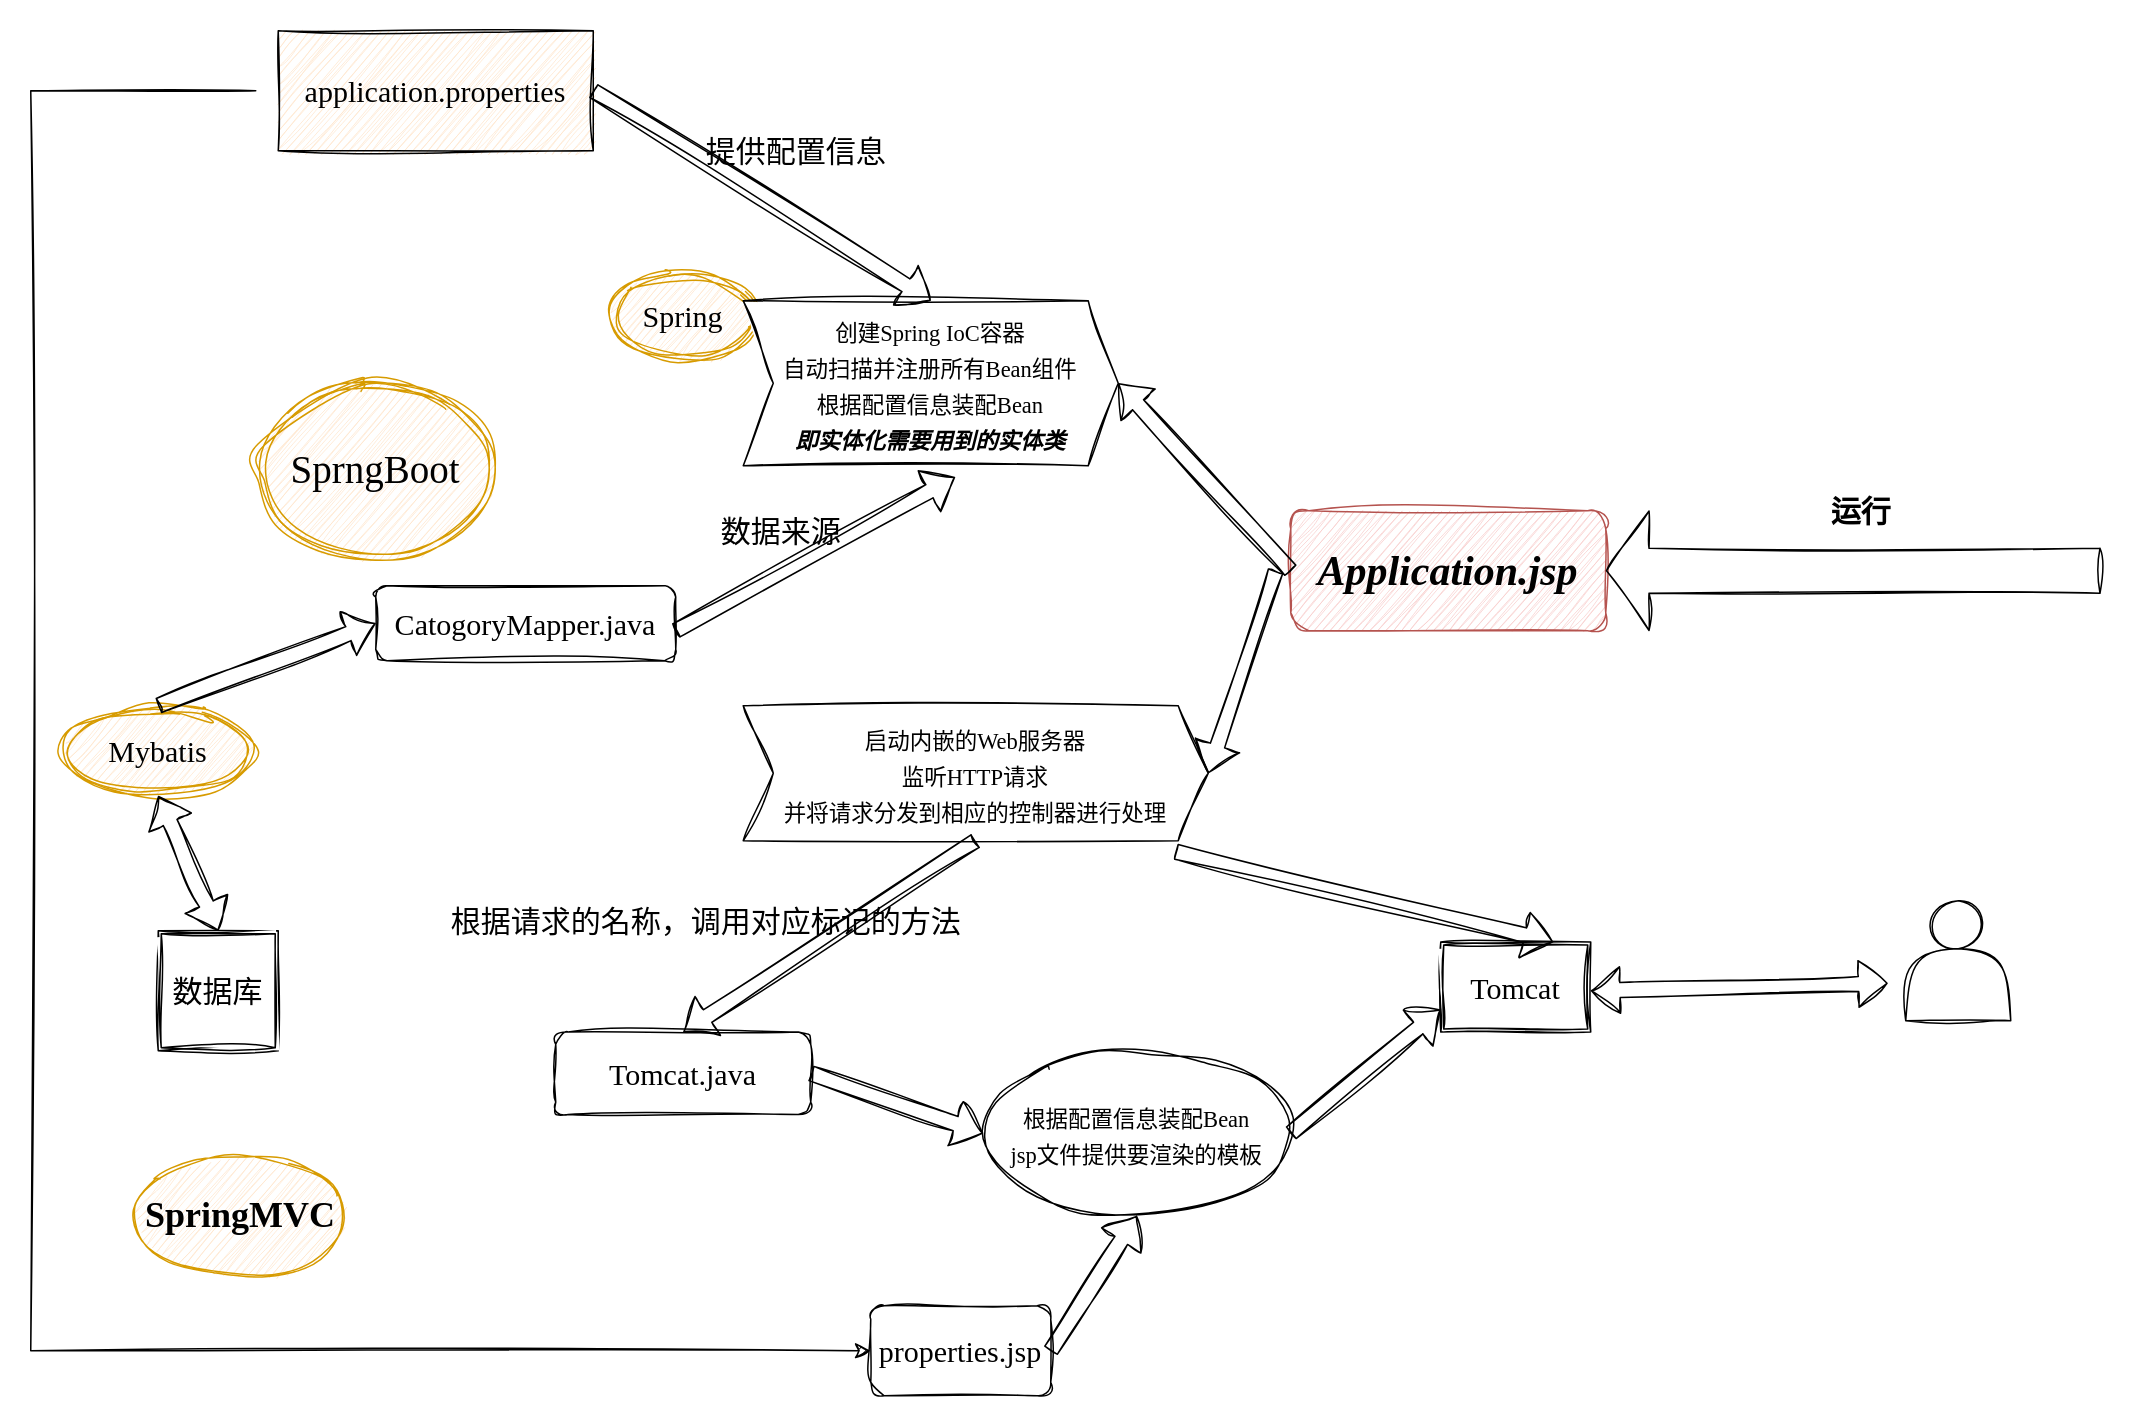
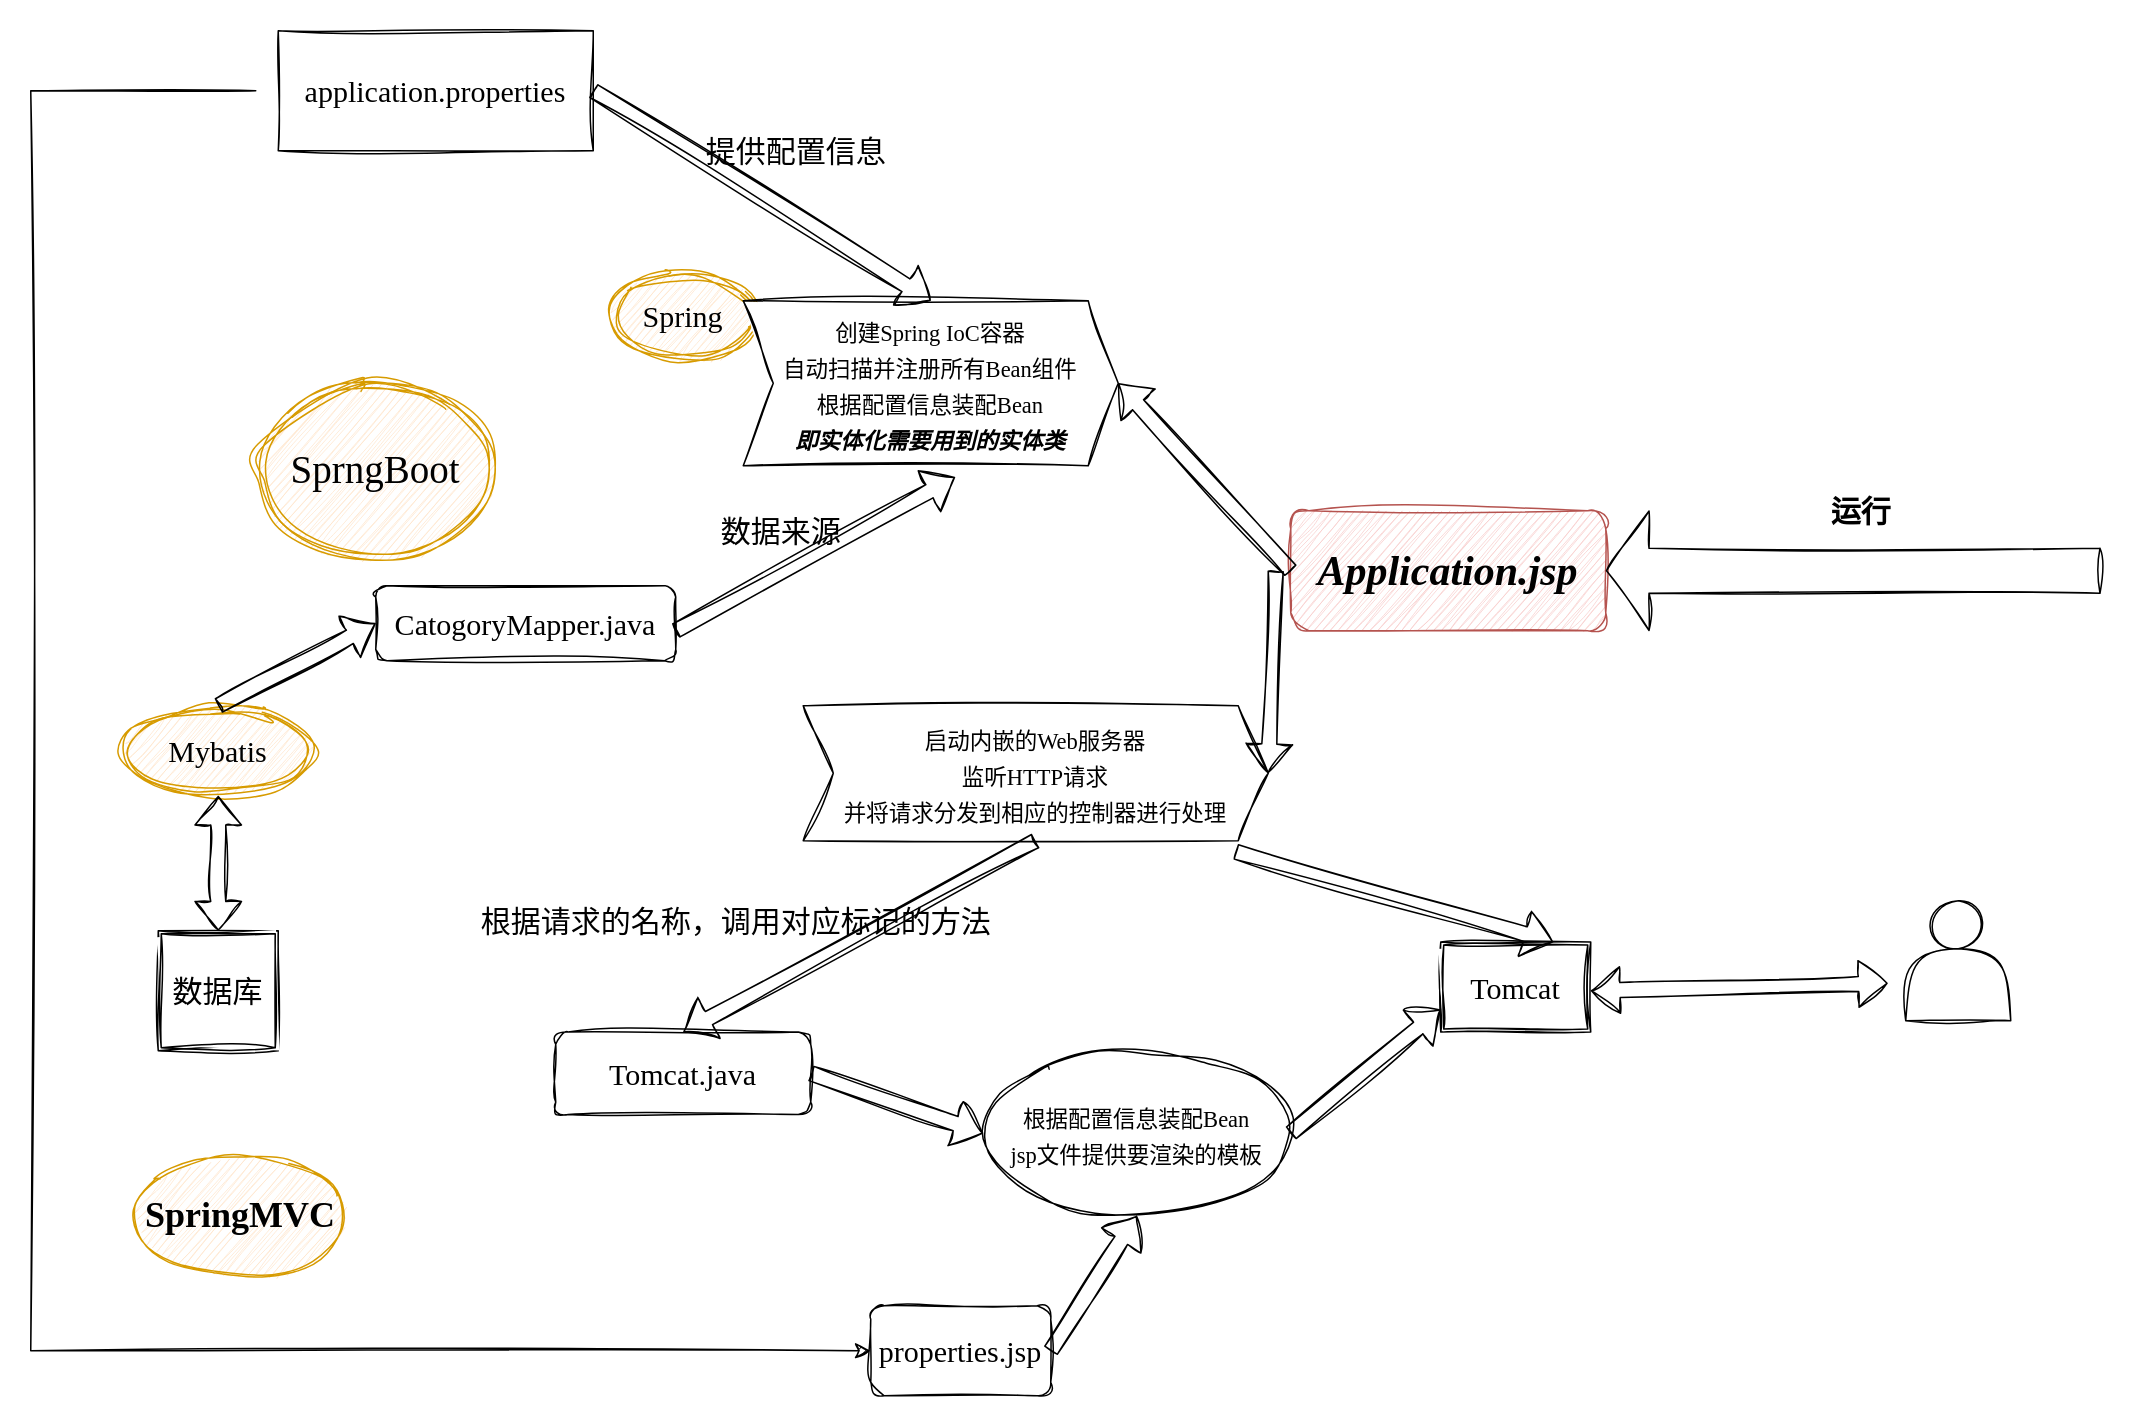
- <mxCell id="19" value="application.properties" style="whiteSpace=wrap;html=1;sketch=1;hachureGap=4;jiggle=2;curveFitting=1;fontFamily=Architects Daughter;fontSource=https%3A%2F%2Ffonts.googleapis.com%2Fcss%3Ffamily%3DArchitects%2BDaughter;fontSize=20;fillColor=#ffe6cc;" vertex="1" parent="1"><mxGeometry x="185" y="20" width="210" height="80" as="geometry" /></mxCell>
+ <mxCell id="19" value="application.properties" style="whiteSpace=wrap;html=1;sketch=1;hachureGap=4;jiggle=2;curveFitting=1;fontFamily=Architects Daughter;fontSource=https%3A%2F%2Ffonts.googleapis.com%2Fcss%3Ffamily%3DArchitects%2BDaughter;fontSize=20;" vertex="1" parent="1"><mxGeometry x="185" y="20" width="210" height="80" as="geometry" /></mxCell>
- <mxCell id="8" value="Mybatis" style="ellipse;shape=doubleEllipse;whiteSpace=wrap;html=1;sketch=1;hachureGap=4;jiggle=2;curveFitting=1;fontFamily=Architects Daughter;fontSource=https%3A%2F%2Ffonts.googleapis.com%2Fcss%3Ffamily%3DArchitects%2BDaughter;fontSize=20;fillColor=#ffe6cc;strokeColor=#d79b00;" vertex="1" parent="1"><mxGeometry x="40" y="470" width="130" height="60" as="geometry" /></mxCell>
+ <mxCell id="8" value="Mybatis" style="ellipse;shape=doubleEllipse;whiteSpace=wrap;html=1;sketch=1;hachureGap=4;jiggle=2;curveFitting=1;fontFamily=Architects Daughter;fontSource=https%3A%2F%2Ffonts.googleapis.com%2Fcss%3Ffamily%3DArchitects%2BDaughter;fontSize=20;fillColor=#ffe6cc;strokeColor=#d79b00;" vertex="1" parent="1"><mxGeometry x="80" y="470" width="130" height="60" as="geometry" /></mxCell>
- <mxCell id="23" value="&lt;font style=&quot;font-size: 15px;&quot;&gt;启动内嵌的Web服务器&lt;br&gt;监听HTTP请求&lt;br&gt;并将请求分发到相应的控制器进行处理&lt;/font&gt;" style="shape=step;perimeter=stepPerimeter;whiteSpace=wrap;html=1;fixedSize=1;sketch=1;hachureGap=4;jiggle=2;curveFitting=1;fontFamily=Architects Daughter;fontSource=https%3A%2F%2Ffonts.googleapis.com%2Fcss%3Ffamily%3DArchitects%2BDaughter;fontSize=20;" vertex="1" parent="1"><mxGeometry x="495" y="470" width="310" height="90" as="geometry" /></mxCell>
+ <mxCell id="23" value="&lt;font style=&quot;font-size: 15px;&quot;&gt;启动内嵌的Web服务器&lt;br&gt;监听HTTP请求&lt;br&gt;并将请求分发到相应的控制器进行处理&lt;/font&gt;" style="shape=step;perimeter=stepPerimeter;whiteSpace=wrap;html=1;fixedSize=1;sketch=1;hachureGap=4;jiggle=2;curveFitting=1;fontFamily=Architects Daughter;fontSource=https%3A%2F%2Ffonts.googleapis.com%2Fcss%3Ffamily%3DArchitects%2BDaughter;fontSize=20;" vertex="1" parent="1"><mxGeometry x="535" y="470" width="310" height="90" as="geometry" /></mxCell>
- <mxCell id="27" value="根据请求的名称，调用对应标记的方法" style="text;html=1;align=center;verticalAlign=middle;resizable=0;points=[];autosize=1;strokeColor=none;fillColor=none;fontSize=20;fontFamily=Architects Daughter;" vertex="1" parent="1"><mxGeometry x="290" y="593" width="360" height="40" as="geometry" /></mxCell>
+ <mxCell id="27" value="根据请求的名称，调用对应标记的方法" style="text;html=1;align=center;verticalAlign=middle;resizable=0;points=[];autosize=1;strokeColor=none;fillColor=none;fontSize=20;fontFamily=Architects Daughter;" vertex="1" parent="1"><mxGeometry x="310" y="593" width="360" height="40" as="geometry" /></mxCell>
